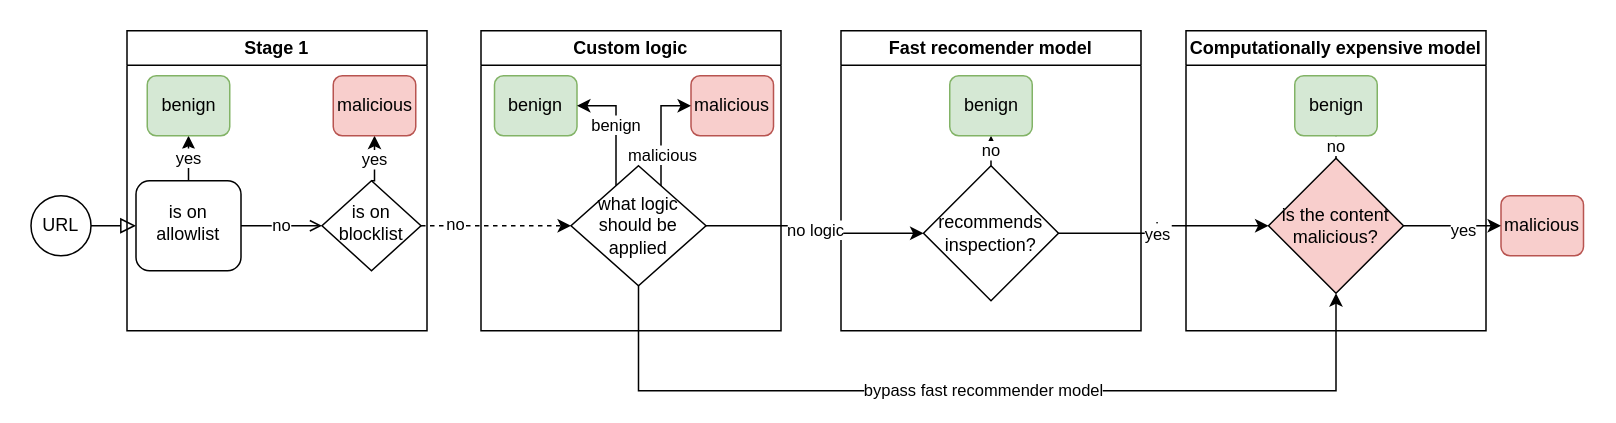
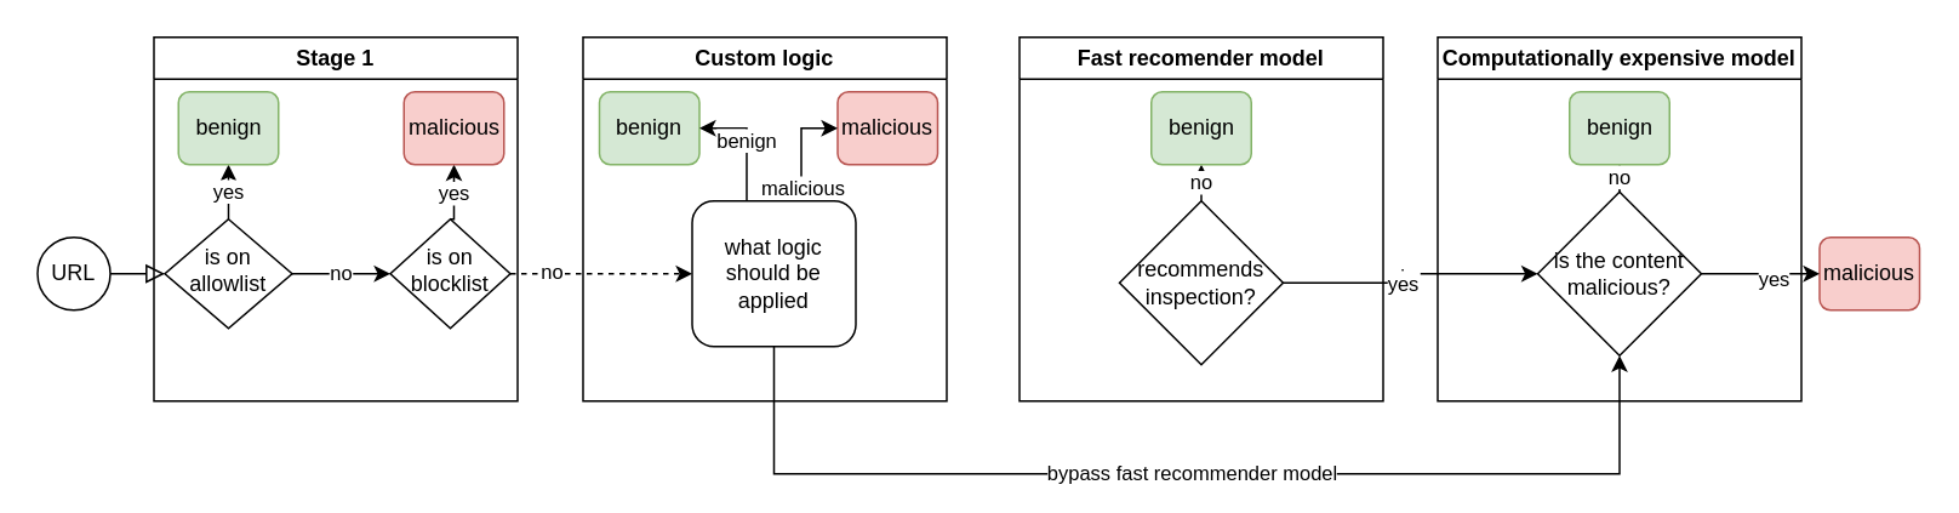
- <mxCell id="6" value="is on allowlist" style="whiteSpace=wrap;html=1;shadow=0;fontFamily=Helvetica;fontSize=12;align=center;strokeWidth=1;spacing=6;spacingTop=-4;rounded=1;" parent="1" vertex="1"><mxGeometry x="90" y="120" width="70" height="60" as="geometry" /></mxCell>
+ <mxCell id="6" value="is on allowlist" style="rhombus;whiteSpace=wrap;html=1;shadow=0;fontFamily=Helvetica;fontSize=12;align=center;strokeWidth=1;spacing=6;spacingTop=-4;" parent="1" vertex="1"><mxGeometry x="90" y="120" width="70" height="60" as="geometry" /></mxCell>
- <mxCell id="5" value="no" style="edgeStyle=orthogonalEdgeStyle;rounded=0;orthogonalLoop=1;jettySize=auto;html=1;exitX=1;exitY=0.5;exitDx=0;exitDy=0;entryX=0;entryY=0.5;entryDx=0;entryDy=0;endArrow=open;" parent="1" source="6" target="10" edge="1"><mxGeometry relative="1" as="geometry" /></mxCell>
+ <mxCell id="5" value="no" style="edgeStyle=orthogonalEdgeStyle;rounded=0;orthogonalLoop=1;jettySize=auto;html=1;exitX=1;exitY=0.5;exitDx=0;exitDy=0;entryX=0;entryY=0.5;entryDx=0;entryDy=0;" parent="1" source="6" target="10" edge="1"><mxGeometry relative="1" as="geometry" /></mxCell>
- <mxCell id="20" value="what logic should be applied" style="rhombus;whiteSpace=wrap;html=1;" parent="14" vertex="1"><mxGeometry x="60" y="90" width="90" height="80" as="geometry" /></mxCell>
+ <mxCell id="20" value="what logic should be applied" style="whiteSpace=wrap;html=1;rounded=1;" parent="14" vertex="1"><mxGeometry x="60" y="90" width="90" height="80" as="geometry" /></mxCell>
- <mxCell id="25" value="no logic" style="edgeStyle=orthogonalEdgeStyle;rounded=0;orthogonalLoop=1;jettySize=auto;html=1;exitX=1;exitY=0.5;exitDx=0;exitDy=0;entryX=0;entryY=0.5;entryDx=0;entryDy=0;" parent="1" source="20" target="23" edge="1"><mxGeometry relative="1" as="geometry"><mxPoint x="580" y="150" as="targetPoint" /></mxGeometry></mxCell>
- <mxCell id="28" value="is the content malicious?" style="rhombus;whiteSpace=wrap;html=1;fillColor=#f8cecc;" parent="26" vertex="1"><mxGeometry x="55" y="85" width="90" height="90" as="geometry" /></mxCell>
+ <mxCell id="28" value="is the content malicious?" style="rhombus;whiteSpace=wrap;html=1;" parent="26" vertex="1"><mxGeometry x="55" y="85" width="90" height="90" as="geometry" /></mxCell>
